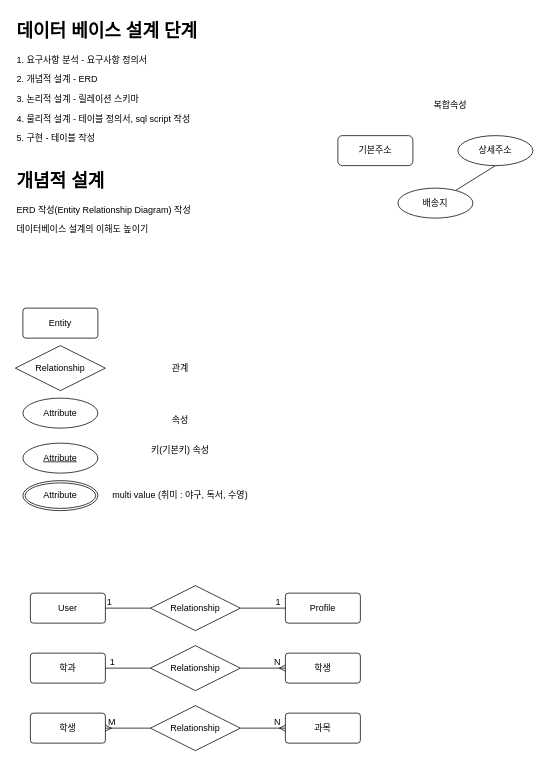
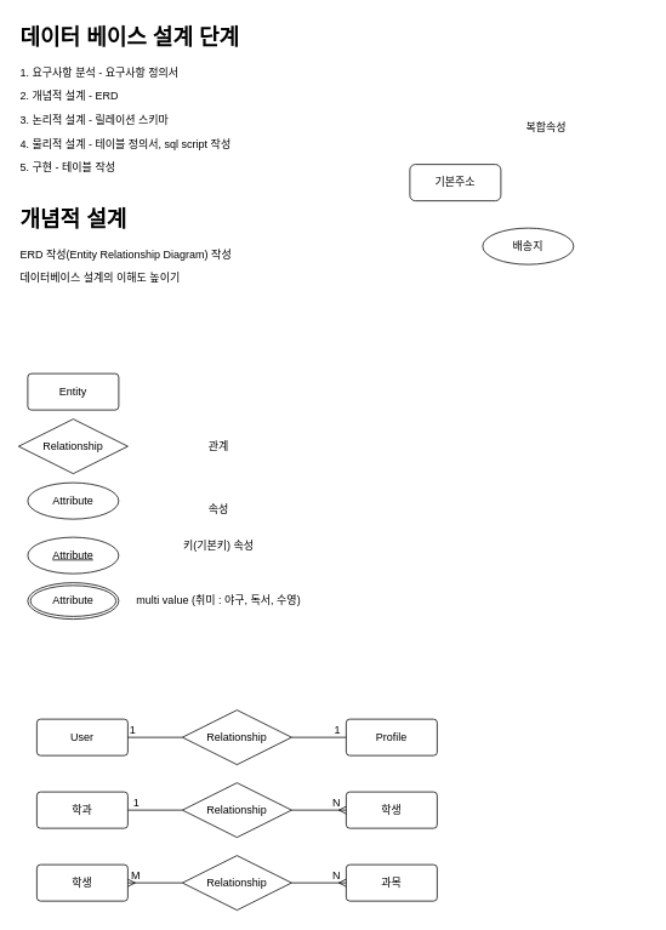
- <mxCell id="37" value="상세주소" style="ellipse;whiteSpace=wrap;html=1;align=center;" vertex="1" parent="1"><mxGeometry x="610" y="180" width="100" height="40" as="geometry" /></mxCell>
- <mxCell id="34" style="edgeStyle=none;html=1;entryX=0.5;entryY=1;entryDx=0;entryDy=0;endArrow=none;endFill=0;" edge="1" parent="1" source="35" target="37"><mxGeometry relative="1" as="geometry" /></mxCell>
